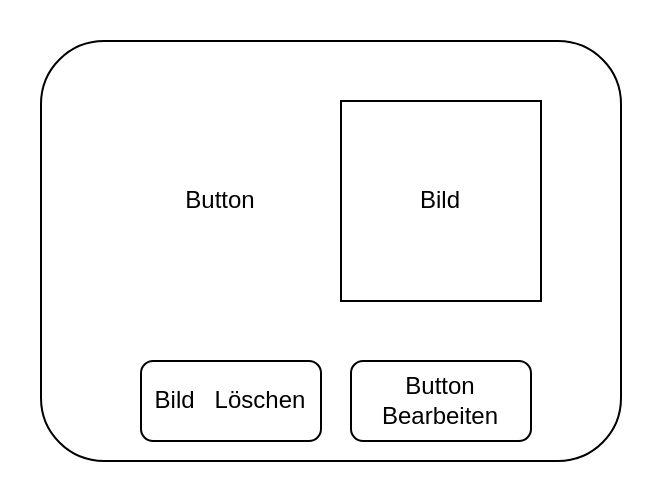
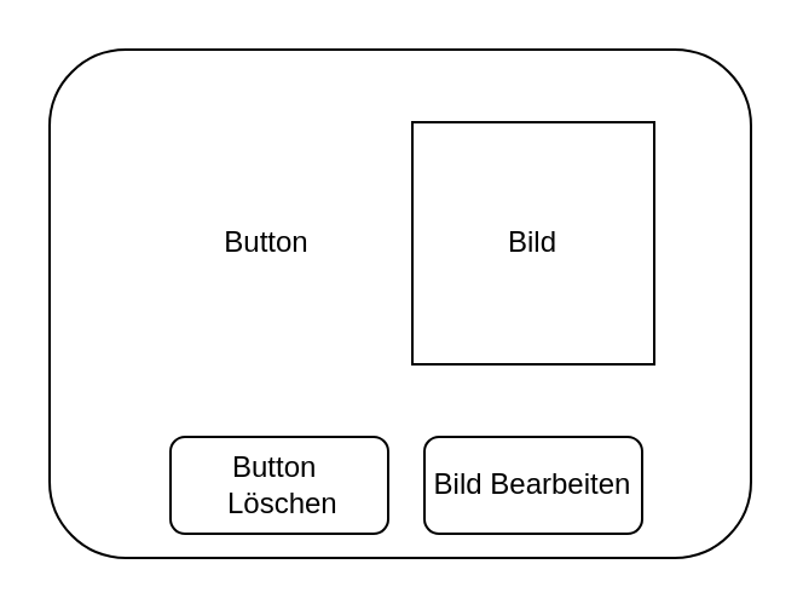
- <mxCell id="4" value="Bild&amp;nbsp; &amp;nbsp;Löschen" style="rounded=1;whiteSpace=wrap;html=1;" vertex="1" parent="1"><mxGeometry x="70" y="180" width="90" height="40" as="geometry" /></mxCell>
+ <mxCell id="4" value="Button&amp;nbsp; &amp;nbsp;Löschen" style="rounded=1;whiteSpace=wrap;html=1;" vertex="1" parent="1"><mxGeometry x="70" y="180" width="90" height="40" as="geometry" /></mxCell>
- <mxCell id="5" value="Button Bearbeiten" style="rounded=1;whiteSpace=wrap;html=1;" vertex="1" parent="1"><mxGeometry x="175" y="180" width="90" height="40" as="geometry" /></mxCell>
+ <mxCell id="5" value="Bild Bearbeiten" style="rounded=1;whiteSpace=wrap;html=1;" vertex="1" parent="1"><mxGeometry x="175" y="180" width="90" height="40" as="geometry" /></mxCell>
